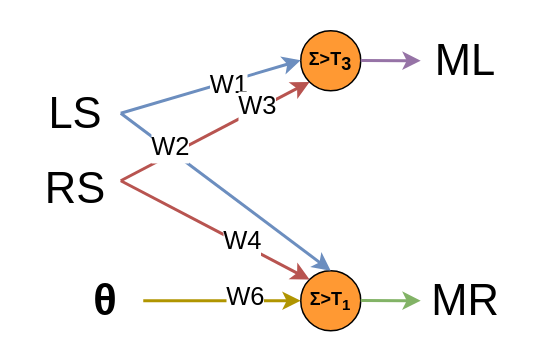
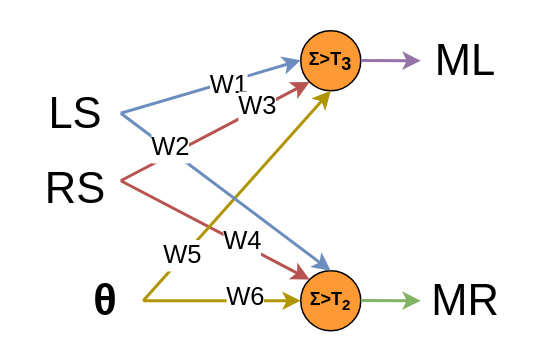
+ <mxCell id="15" value="" style="endArrow=classic;html=1;rounded=0;fontSize=29;entryX=0.5;entryY=1;entryDx=0;entryDy=0;strokeWidth=2;exitX=1;exitY=0.5;exitDx=0;exitDy=0;fillColor=#e3c800;strokeColor=#B09500;" edge="1" parent="1" source="6" target="2"><mxGeometry width="50" height="50" relative="1" as="geometry"><mxPoint x="90" y="135" as="sourcePoint" /><mxPoint x="215.858" y="195.858" as="targetPoint" /></mxGeometry></mxCell>
+ <mxCell id="16" value="&lt;div style=&quot;font-size: 17px;&quot;&gt;W5&lt;/div&gt;" style="edgeLabel;html=1;align=center;verticalAlign=middle;resizable=0;points=[];fontSize=17;" vertex="1" connectable="0" parent="15"><mxGeometry x="-0.383" y="-1" relative="1" as="geometry"><mxPoint x="-14" y="12" as="offset" /></mxGeometry></mxCell>
- <mxCell id="3" value="&lt;div style=&quot;font-size: 12px&quot;&gt;&lt;span class=&quot;box&quot; style=&quot;font-size: 12px&quot;&gt;Σ&lt;/span&gt;&amp;gt;T&lt;sub&gt;1&lt;/sub&gt;&lt;/div&gt;" style="ellipse;whiteSpace=wrap;html=1;aspect=fixed;fillColor=#FF9933;strokeColor=#000000;fontStyle=1;fontSize=29;" vertex="1" parent="1"><mxGeometry x="200" y="180" width="40" height="40" as="geometry" /></mxCell>
+ <mxCell id="3" value="&lt;div style=&quot;font-size: 12px&quot;&gt;&lt;span class=&quot;box&quot; style=&quot;font-size: 12px&quot;&gt;Σ&lt;/span&gt;&amp;gt;T&lt;sub&gt;2&lt;/sub&gt;&lt;/div&gt;" style="ellipse;whiteSpace=wrap;html=1;aspect=fixed;fillColor=#FF9933;strokeColor=#000000;fontStyle=1;fontSize=29;" vertex="1" parent="1"><mxGeometry x="200" y="180" width="40" height="40" as="geometry" /></mxCell>
